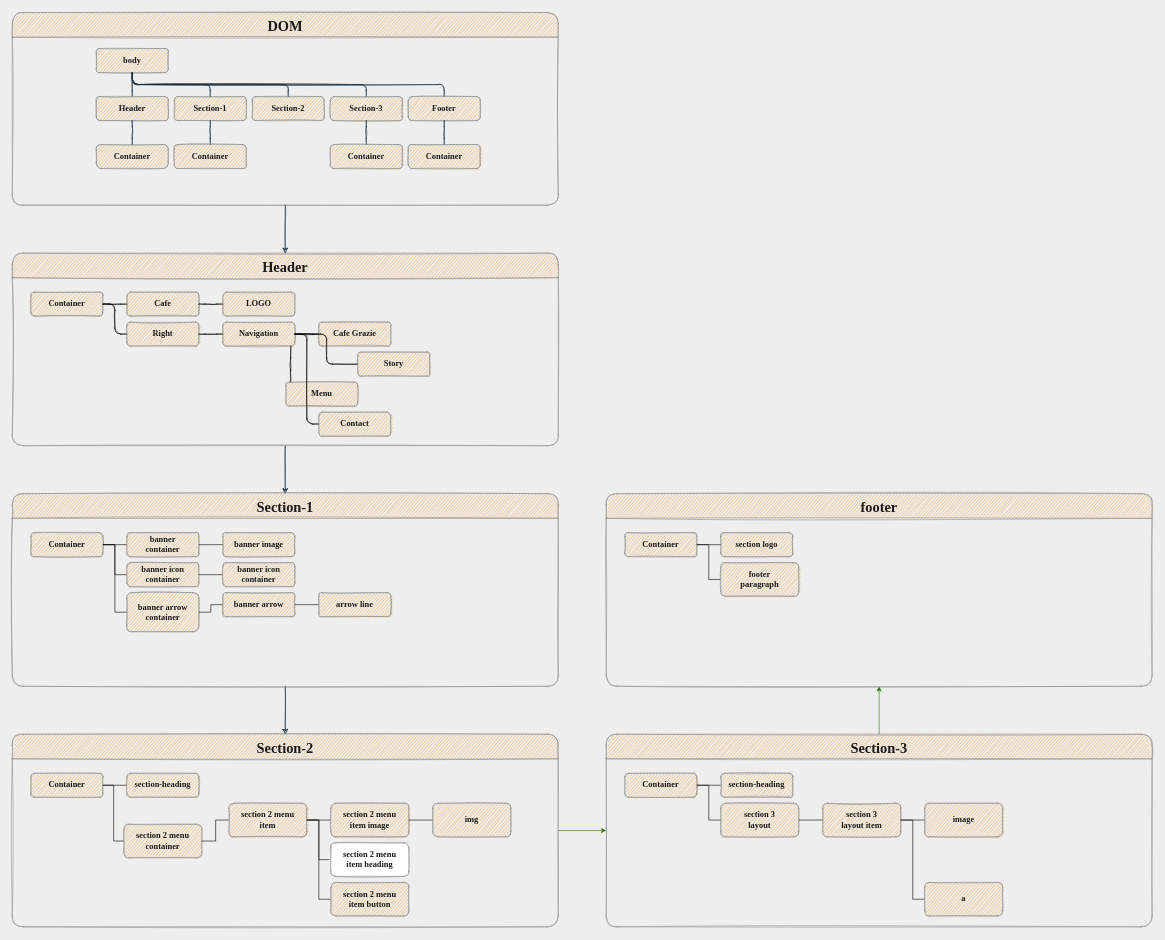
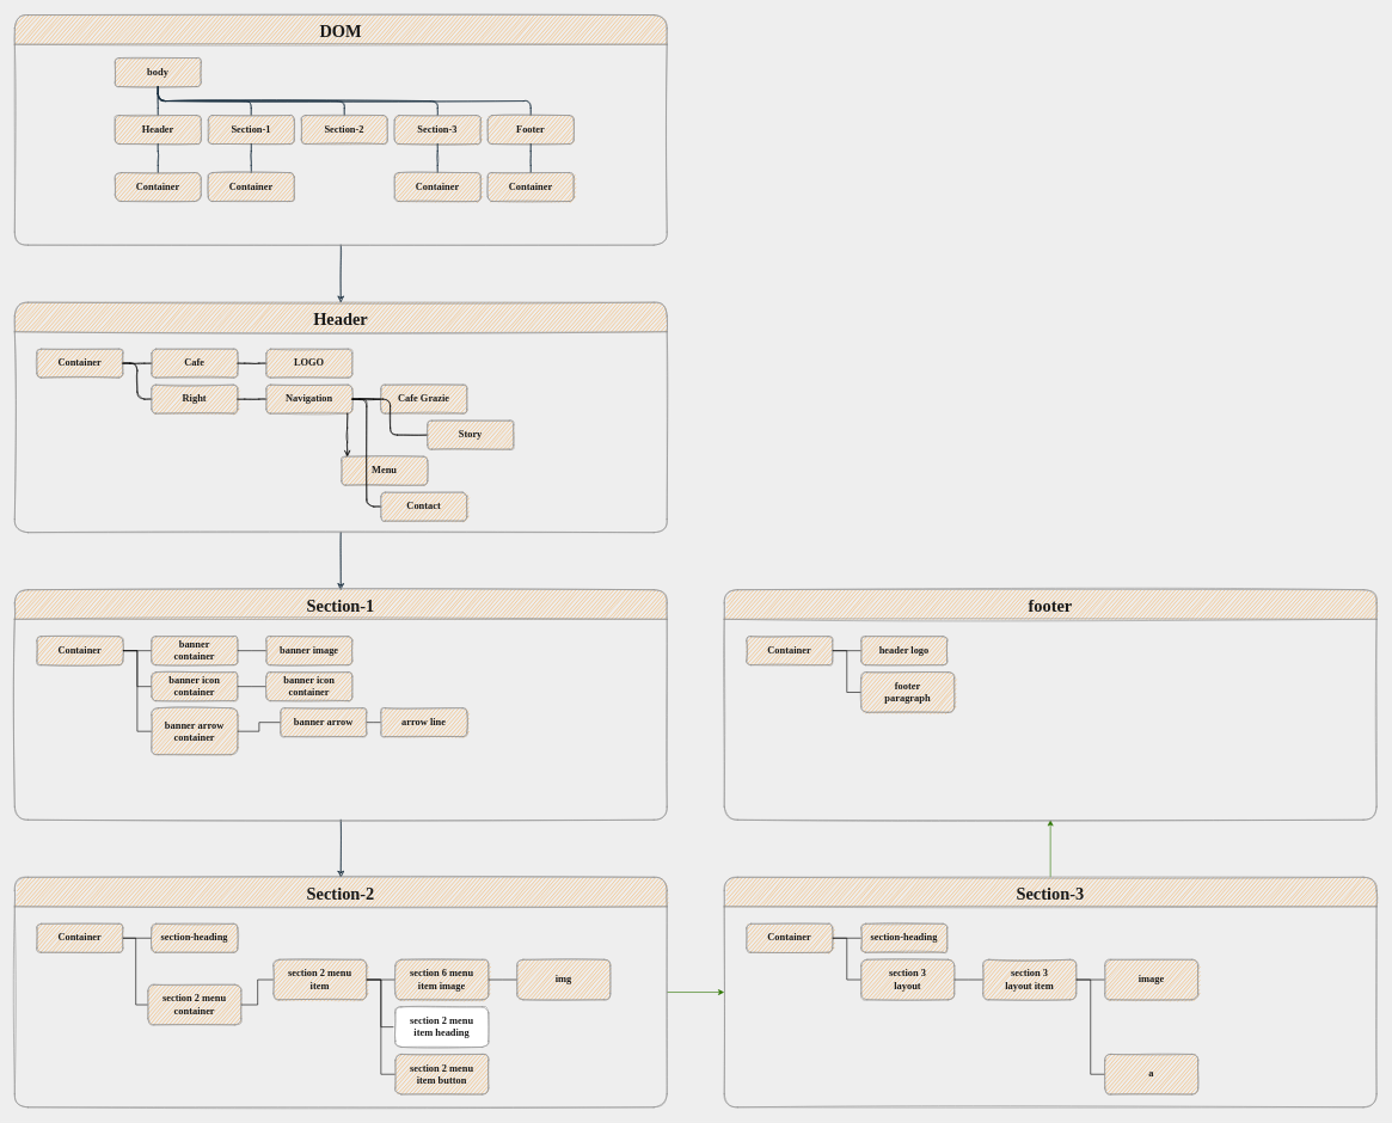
- <mxCell id="38" value="" style="edgeStyle=elbowEdgeStyle;curved=0;rounded=1;sketch=1;orthogonalLoop=1;jettySize=auto;html=1;elbow=horizontal;startArrow=none;endArrow=none;" parent="24" source="33" target="39" edge="1"><mxGeometry relative="1" as="geometry"><mxPoint x="347" y="582" as="sourcePoint" /></mxGeometry></mxCell>
+ <mxCell id="38" value="" style="edgeStyle=elbowEdgeStyle;curved=0;rounded=1;sketch=1;orthogonalLoop=1;jettySize=auto;html=1;elbow=horizontal;startArrow=none;endArrow=open;" parent="24" source="33" target="39" edge="1"><mxGeometry relative="1" as="geometry"><mxPoint x="347" y="582" as="sourcePoint" /></mxGeometry></mxCell>
- <mxCell id="92" value="section logo" style="whiteSpace=wrap;html=1;treeFolding=1;treeMoving=1;newEdgeStyle={&quot;edgeStyle&quot;:&quot;elbowEdgeStyle&quot;,&quot;startArrow&quot;:&quot;none&quot;,&quot;endArrow&quot;:&quot;none&quot;};rounded=1;sketch=1;fillColor=#F5AB50;strokeColor=#909090;fontColor=#1A1A1A;fontFamily=Comic Sans MS;fontSize=14;fontStyle=1" vertex="1" parent="89"><mxGeometry x="191" y="65" width="120" height="40" as="geometry" /></mxCell>
+ <mxCell id="92" value="header logo" style="whiteSpace=wrap;html=1;treeFolding=1;treeMoving=1;newEdgeStyle={&quot;edgeStyle&quot;:&quot;elbowEdgeStyle&quot;,&quot;startArrow&quot;:&quot;none&quot;,&quot;endArrow&quot;:&quot;none&quot;};rounded=1;sketch=1;fillColor=#F5AB50;strokeColor=#909090;fontColor=#1A1A1A;fontFamily=Comic Sans MS;fontSize=14;fontStyle=1" vertex="1" parent="89"><mxGeometry x="191" y="65" width="120" height="40" as="geometry" /></mxCell>
- <mxCell id="56" value="banner arrow" style="whiteSpace=wrap;html=1;treeFolding=1;treeMoving=1;newEdgeStyle={&quot;edgeStyle&quot;:&quot;elbowEdgeStyle&quot;,&quot;startArrow&quot;:&quot;none&quot;,&quot;endArrow&quot;:&quot;none&quot;};rounded=1;sketch=1;fillColor=#F5AB50;strokeColor=#909090;fontColor=#1A1A1A;fontFamily=Comic Sans MS;fontSize=14;fontStyle=1" vertex="1" parent="43"><mxGeometry x="351" y="165" width="120" height="40" as="geometry" /></mxCell>
+ <mxCell id="56" value="banner arrow" style="whiteSpace=wrap;html=1;treeFolding=1;treeMoving=1;newEdgeStyle={&quot;edgeStyle&quot;:&quot;elbowEdgeStyle&quot;,&quot;startArrow&quot;:&quot;none&quot;,&quot;endArrow&quot;:&quot;none&quot;};rounded=1;sketch=1;fillColor=#F5AB50;strokeColor=#909090;fontColor=#1A1A1A;fontFamily=Comic Sans MS;fontSize=14;fontStyle=1" vertex="1" parent="43"><mxGeometry x="371" y="165" width="120" height="40" as="geometry" /></mxCell>
- <mxCell id="69" value="section 2 menu&lt;br&gt;item image" style="whiteSpace=wrap;html=1;treeFolding=1;treeMoving=1;newEdgeStyle={&quot;edgeStyle&quot;:&quot;elbowEdgeStyle&quot;,&quot;startArrow&quot;:&quot;none&quot;,&quot;endArrow&quot;:&quot;none&quot;};rounded=1;sketch=1;fillColor=#F5AB50;strokeColor=#909090;fontColor=#1A1A1A;fontFamily=Comic Sans MS;fontSize=14;fontStyle=1" vertex="1" parent="60"><mxGeometry x="531" y="115" width="130" height="56" as="geometry" /></mxCell>
+ <mxCell id="69" value="section 6 menu&lt;br&gt;item image" style="whiteSpace=wrap;html=1;treeFolding=1;treeMoving=1;newEdgeStyle={&quot;edgeStyle&quot;:&quot;elbowEdgeStyle&quot;,&quot;startArrow&quot;:&quot;none&quot;,&quot;endArrow&quot;:&quot;none&quot;};rounded=1;sketch=1;fillColor=#F5AB50;strokeColor=#909090;fontColor=#1A1A1A;fontFamily=Comic Sans MS;fontSize=14;fontStyle=1" vertex="1" parent="60"><mxGeometry x="531" y="115" width="130" height="56" as="geometry" /></mxCell>
